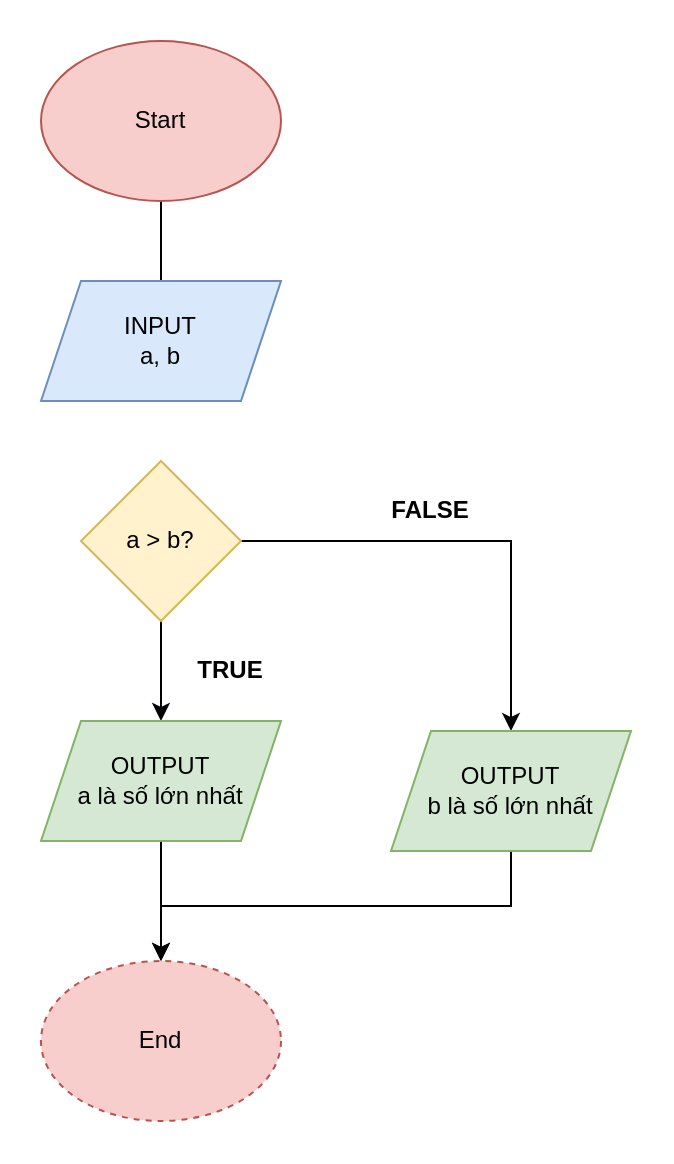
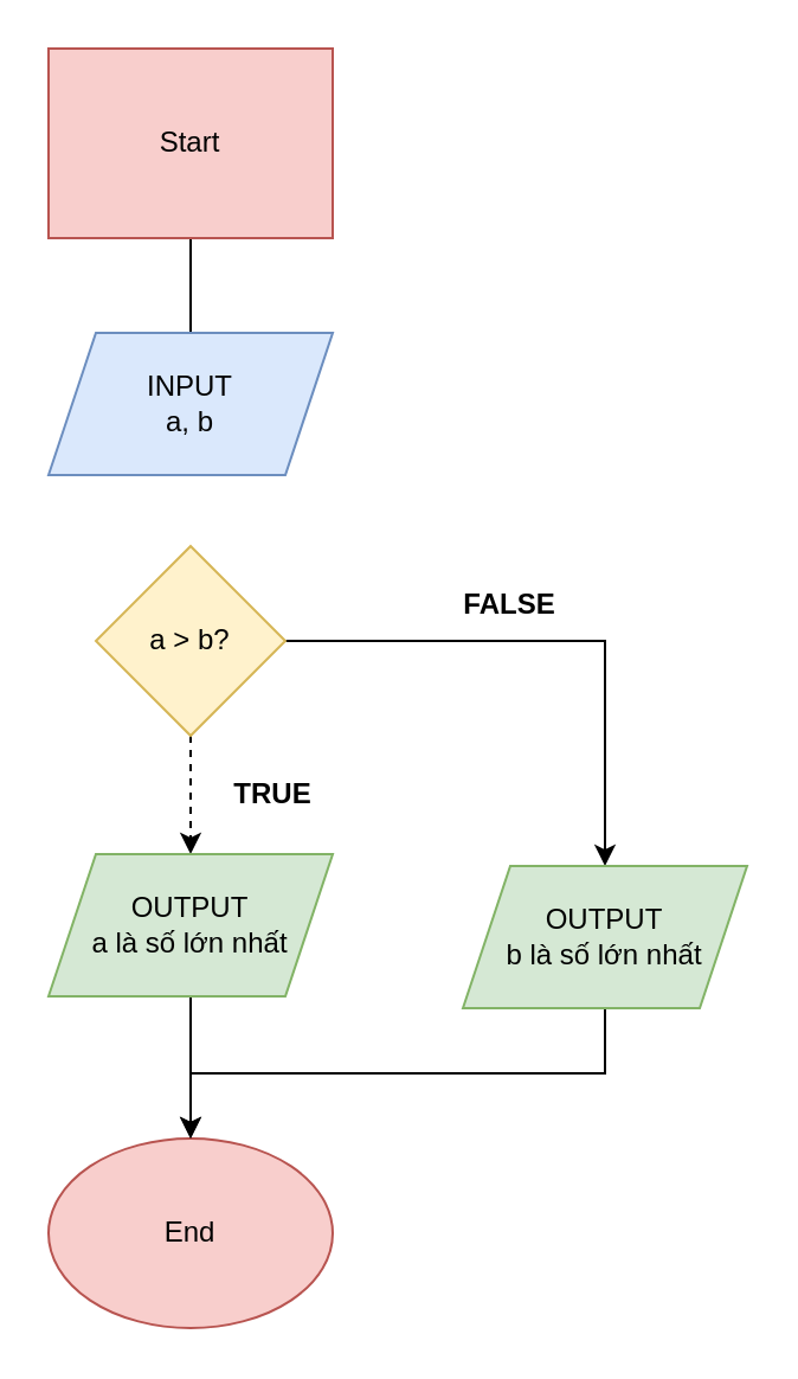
- <mxCell id="4" value="Start" style="ellipse;whiteSpace=wrap;html=1;fillColor=#f8cecc;strokeColor=#b85450;" parent="1" vertex="1"><mxGeometry x="20" y="20" width="120" height="80" as="geometry" /></mxCell>
+ <mxCell id="4" value="Start" style="whiteSpace=wrap;html=1;fillColor=#f8cecc;strokeColor=#b85450;rounded=0;" parent="1" vertex="1"><mxGeometry x="20" y="20" width="120" height="80" as="geometry" /></mxCell>
- <mxCell id="6" style="edgeStyle=orthogonalEdgeStyle;rounded=0;orthogonalLoop=1;jettySize=auto;html=1;exitX=0.5;exitY=1;exitDx=0;exitDy=0;" parent="1" source="8" target="10" edge="1"><mxGeometry relative="1" as="geometry" /></mxCell>
+ <mxCell id="6" style="edgeStyle=orthogonalEdgeStyle;rounded=0;orthogonalLoop=1;jettySize=auto;html=1;exitX=0.5;exitY=1;exitDx=0;exitDy=0;dashed=1;" parent="1" source="8" target="10" edge="1"><mxGeometry relative="1" as="geometry" /></mxCell>
- <mxCell id="2" value="End" style="ellipse;whiteSpace=wrap;html=1;fillColor=#f8cecc;strokeColor=#b85450;dashed=1;" parent="1" vertex="1"><mxGeometry x="20" y="480" width="120" height="80" as="geometry" /></mxCell>
+ <mxCell id="2" value="End" style="ellipse;whiteSpace=wrap;html=1;fillColor=#f8cecc;strokeColor=#b85450;" parent="1" vertex="1"><mxGeometry x="20" y="480" width="120" height="80" as="geometry" /></mxCell>
